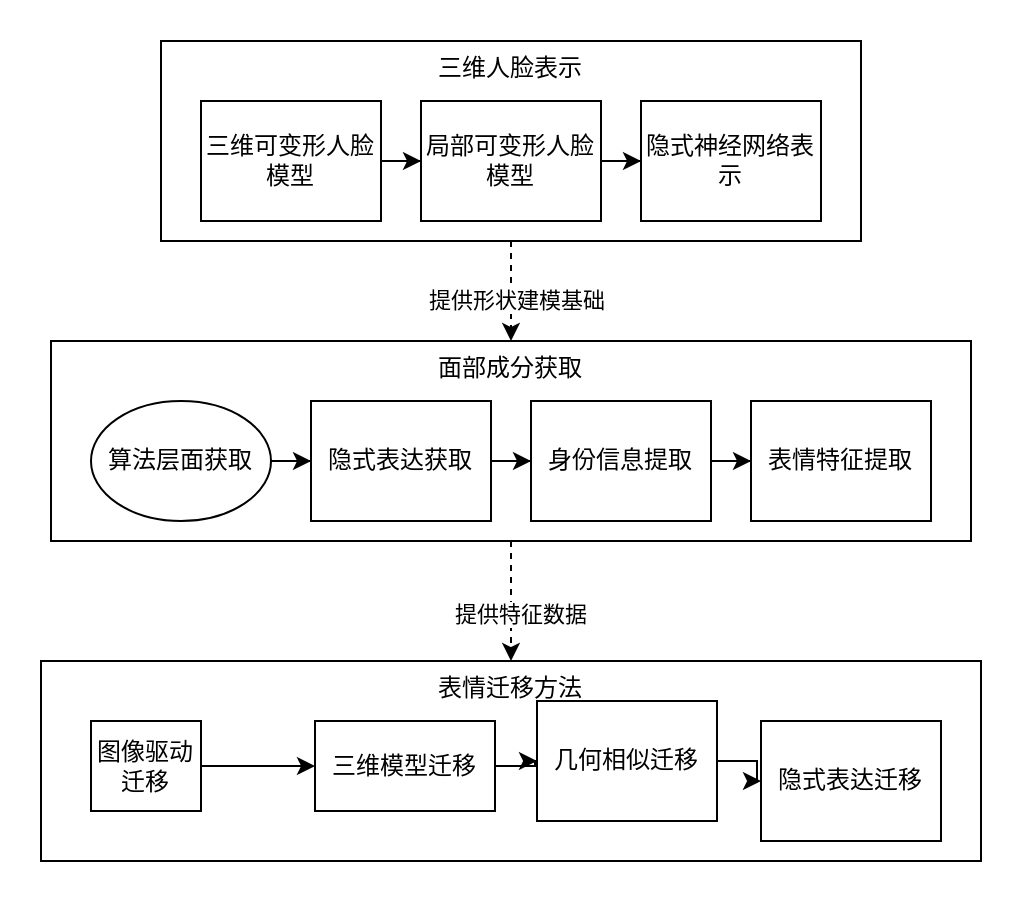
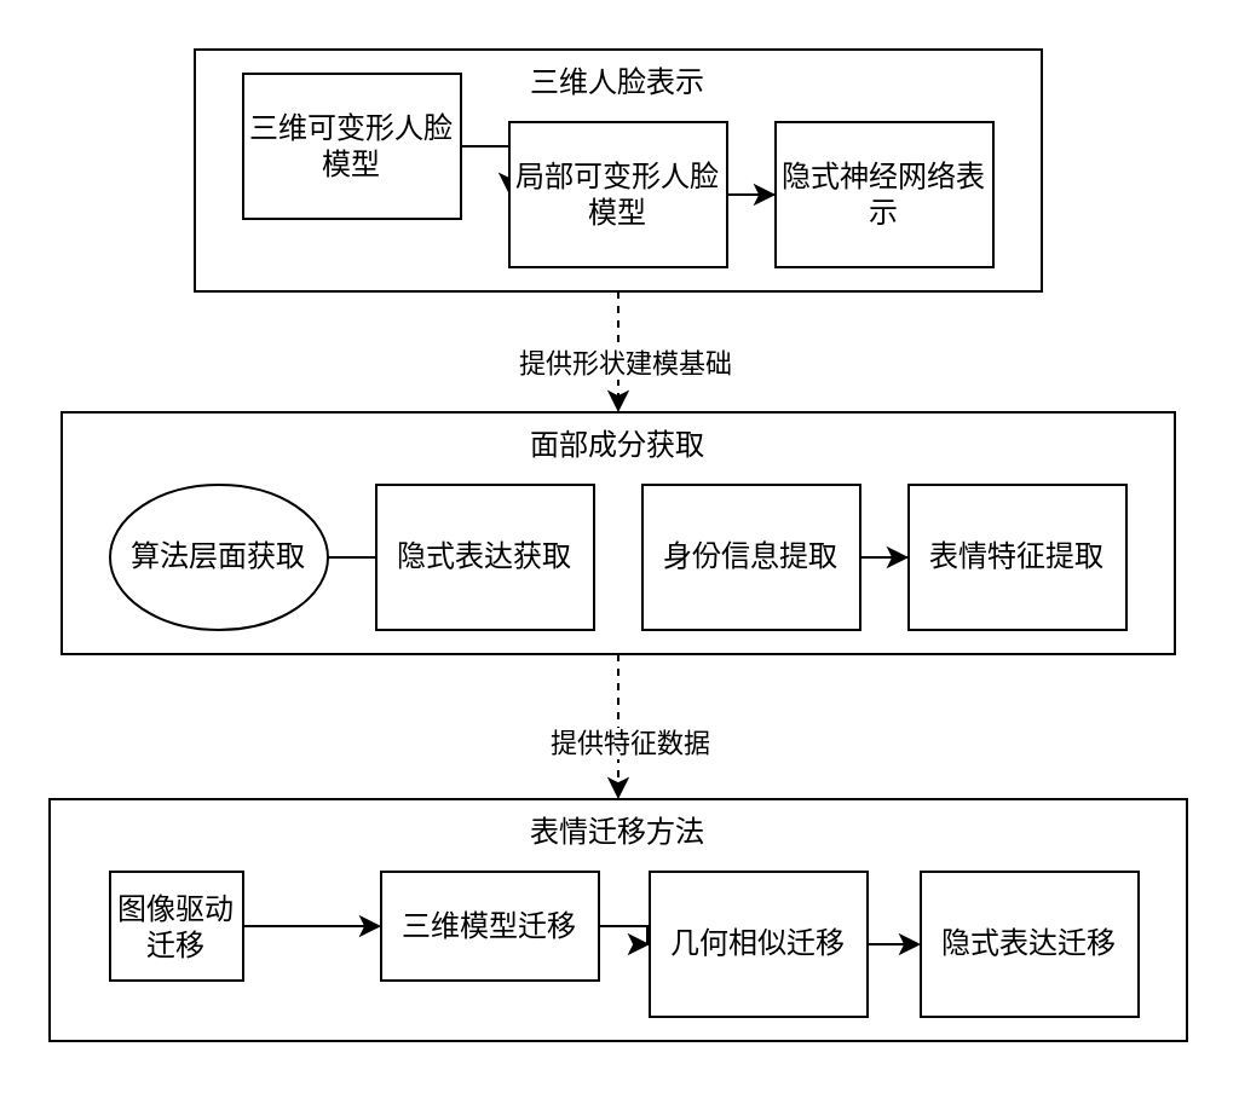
- <mxCell id="4" value="三维可变形人脸模型" style="rounded=0;whiteSpace=wrap;html=1;" vertex="1" parent="1"><mxGeometry x="100" y="50" width="90" height="60" as="geometry" /></mxCell>
+ <mxCell id="4" value="三维可变形人脸模型" style="rounded=0;whiteSpace=wrap;html=1;" vertex="1" parent="1"><mxGeometry x="100" y="30" width="90" height="60" as="geometry" /></mxCell>
- <mxCell id="13" value="" style="edgeStyle=orthogonalEdgeStyle;rounded=0;orthogonalLoop=1;jettySize=auto;html=1;" edge="1" parent="1" source="14" target="16"><mxGeometry relative="1" as="geometry" /></mxCell>
+ <mxCell id="13" value="" style="edgeStyle=orthogonalEdgeStyle;rounded=0;orthogonalLoop=1;jettySize=auto;html=1;endArrow=none;" edge="1" parent="1" source="14" target="16"><mxGeometry relative="1" as="geometry" /></mxCell>
- <mxCell id="15" value="" style="edgeStyle=orthogonalEdgeStyle;rounded=0;orthogonalLoop=1;jettySize=auto;html=1;" edge="1" parent="1" source="16" target="18"><mxGeometry relative="1" as="geometry" /></mxCell>
- <mxCell id="26" value="几何相似迁移" style="rounded=0;whiteSpace=wrap;html=1;" vertex="1" parent="1"><mxGeometry x="268" y="350" width="90" height="60" as="geometry" /></mxCell>
+ <mxCell id="26" value="几何相似迁移" style="rounded=0;whiteSpace=wrap;html=1;" vertex="1" parent="1"><mxGeometry x="268" y="360" width="90" height="60" as="geometry" /></mxCell>
